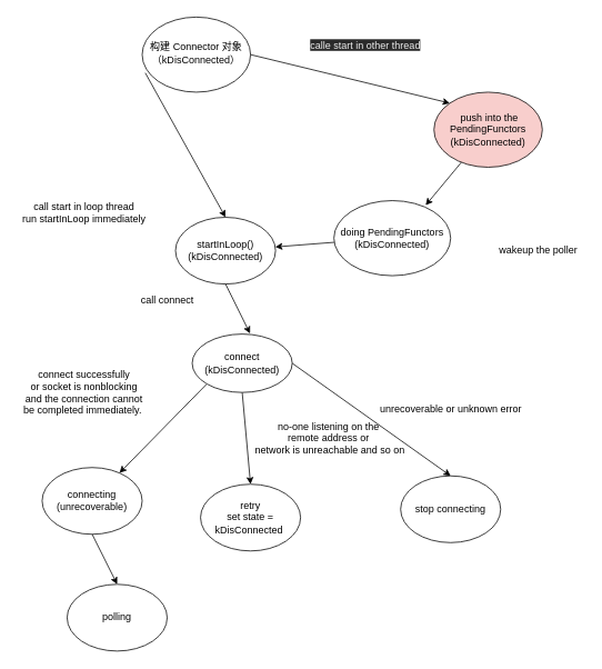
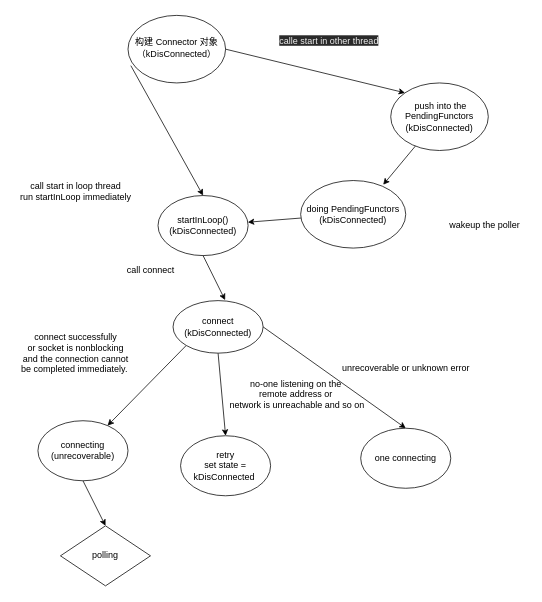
- <mxCell id="9" value="&amp;nbsp;push into the PendingFunctors&lt;br&gt;(kDisConnected)" style="ellipse;whiteSpace=wrap;html=1;fillColor=#f8cecc;" vertex="1" parent="1"><mxGeometry x="520" y="110" width="130" height="90" as="geometry" /></mxCell>
+ <mxCell id="9" value="&amp;nbsp;push into the PendingFunctors&lt;br&gt;(kDisConnected)" style="ellipse;whiteSpace=wrap;html=1;" vertex="1" parent="1"><mxGeometry x="520" y="110" width="130" height="90" as="geometry" /></mxCell>
- <mxCell id="23" value="stop connecting" style="ellipse;whiteSpace=wrap;html=1;" vertex="1" parent="1"><mxGeometry x="480" y="570" width="120" height="80" as="geometry" /></mxCell>
+ <mxCell id="23" value="one connecting" style="ellipse;whiteSpace=wrap;html=1;" vertex="1" parent="1"><mxGeometry x="480" y="570" width="120" height="80" as="geometry" /></mxCell>
- <mxCell id="26" value="polling" style="ellipse;whiteSpace=wrap;html=1;fontFamily=Helvetica;fontSize=12;fontColor=default;fillColor=none;gradientColor=none;" vertex="1" parent="1"><mxGeometry x="80" y="700" width="120" height="80" as="geometry" /></mxCell>
+ <mxCell id="26" value="polling" style="rhombus;whiteSpace=wrap;html=1;fontFamily=Helvetica;fontSize=12;fontColor=default;fillColor=none;gradientColor=none;" vertex="1" parent="1"><mxGeometry x="80" y="700" width="120" height="80" as="geometry" /></mxCell>
